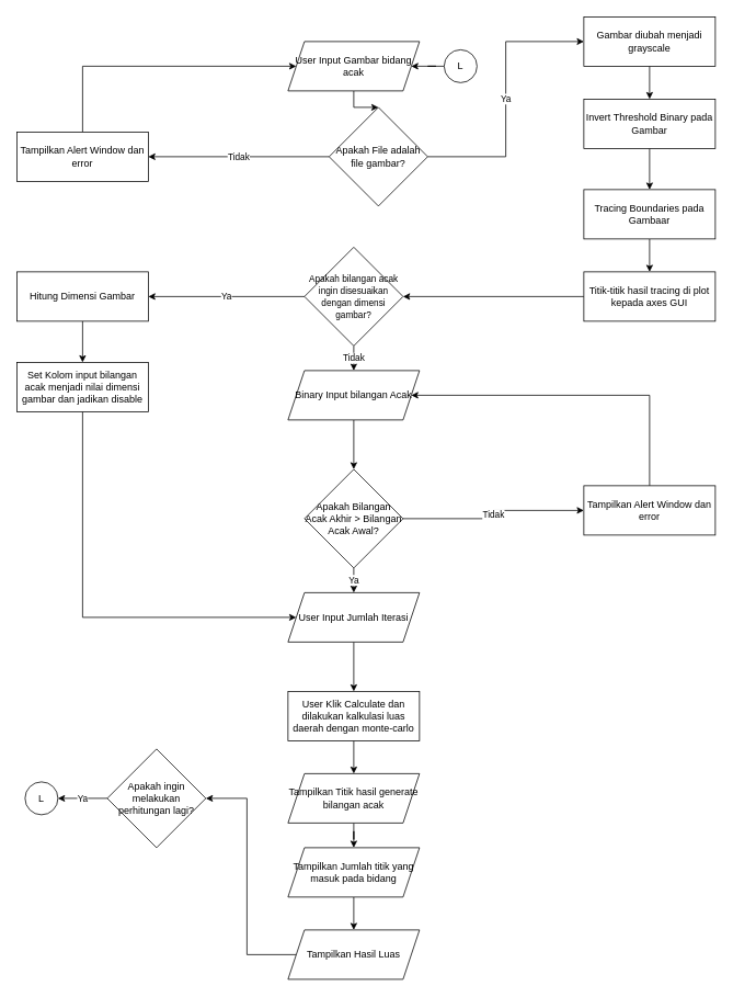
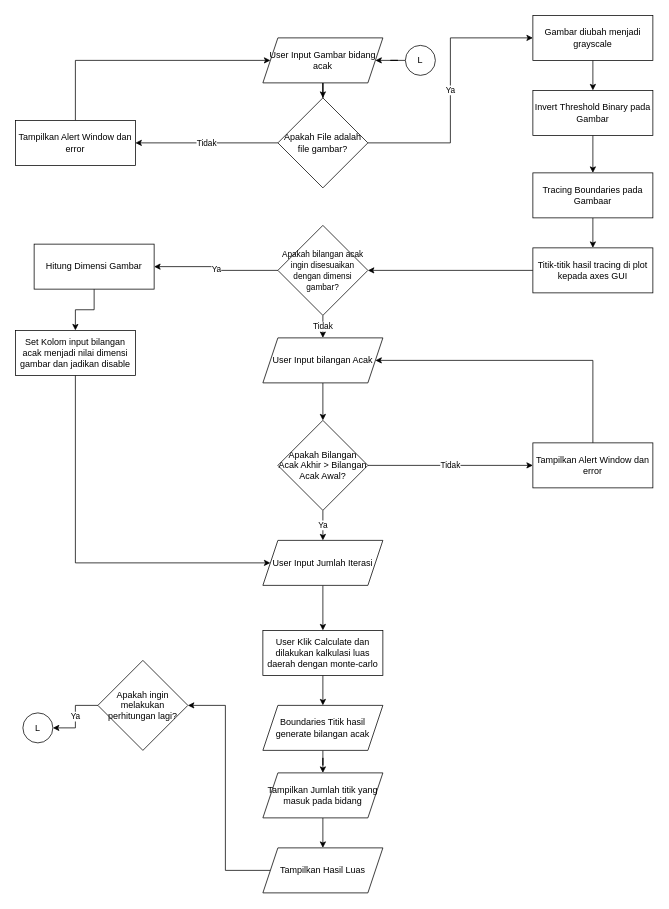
- <mxCell id="6" value="Apakah File adalah file gambar?" style="rhombus;whiteSpace=wrap;html=1;" vertex="1" parent="1"><mxGeometry x="400" y="130" width="120" height="120" as="geometry" /></mxCell>
+ <mxCell id="6" value="Apakah File adalah file gambar?" style="rhombus;whiteSpace=wrap;html=1;" vertex="1" parent="1"><mxGeometry x="370" y="130" width="120" height="120" as="geometry" /></mxCell>
- <mxCell id="21" value="Hitung Dimensi Gambar" style="rounded=0;whiteSpace=wrap;html=1;" vertex="1" parent="1"><mxGeometry x="20" y="330" width="160" height="60" as="geometry" /></mxCell>
+ <mxCell id="21" value="Hitung Dimensi Gambar" style="rounded=0;whiteSpace=wrap;html=1;" vertex="1" parent="1"><mxGeometry x="45" y="325" width="160" height="60" as="geometry" /></mxCell>
- <mxCell id="25" value="Binary Input bilangan Acak" style="shape=parallelogram;perimeter=parallelogramPerimeter;whiteSpace=wrap;html=1;fixedSize=1;" vertex="1" parent="1"><mxGeometry x="350" y="450" width="160" height="60" as="geometry" /></mxCell>
+ <mxCell id="25" value="User Input bilangan Acak" style="shape=parallelogram;perimeter=parallelogramPerimeter;whiteSpace=wrap;html=1;fixedSize=1;" vertex="1" parent="1"><mxGeometry x="350" y="450" width="160" height="60" as="geometry" /></mxCell>
- <mxCell id="28" value="Apakah Bilangan Acak Akhir &amp;gt; Bilangan Acak Awal?" style="rhombus;whiteSpace=wrap;html=1;" vertex="1" parent="1"><mxGeometry x="370" y="570" width="120" height="120" as="geometry" /></mxCell>
+ <mxCell id="28" value="Apakah Bilangan Acak Akhir &amp;gt; Bilangan Acak Awal?" style="rhombus;whiteSpace=wrap;html=1;" vertex="1" parent="1"><mxGeometry x="370" y="560" width="120" height="120" as="geometry" /></mxCell>
- <mxCell id="42" value="Apakah ingin melakukan perhitungan lagi?" style="rhombus;whiteSpace=wrap;html=1;" vertex="1" parent="1"><mxGeometry x="130" y="910" width="120" height="120" as="geometry" /></mxCell>
+ <mxCell id="42" value="Apakah ingin melakukan perhitungan lagi?" style="rhombus;whiteSpace=wrap;html=1;" vertex="1" parent="1"><mxGeometry x="130" y="880" width="120" height="120" as="geometry" /></mxCell>
- <mxCell id="36" value="Tampilkan Titik hasil generate bilangan acak" style="shape=parallelogram;perimeter=parallelogramPerimeter;whiteSpace=wrap;html=1;fixedSize=1;" vertex="1" parent="1"><mxGeometry x="350" y="940" width="160" height="60" as="geometry" /></mxCell>
+ <mxCell id="36" value="Boundaries Titik hasil generate bilangan acak" style="shape=parallelogram;perimeter=parallelogramPerimeter;whiteSpace=wrap;html=1;fixedSize=1;" vertex="1" parent="1"><mxGeometry x="350" y="940" width="160" height="60" as="geometry" /></mxCell>
